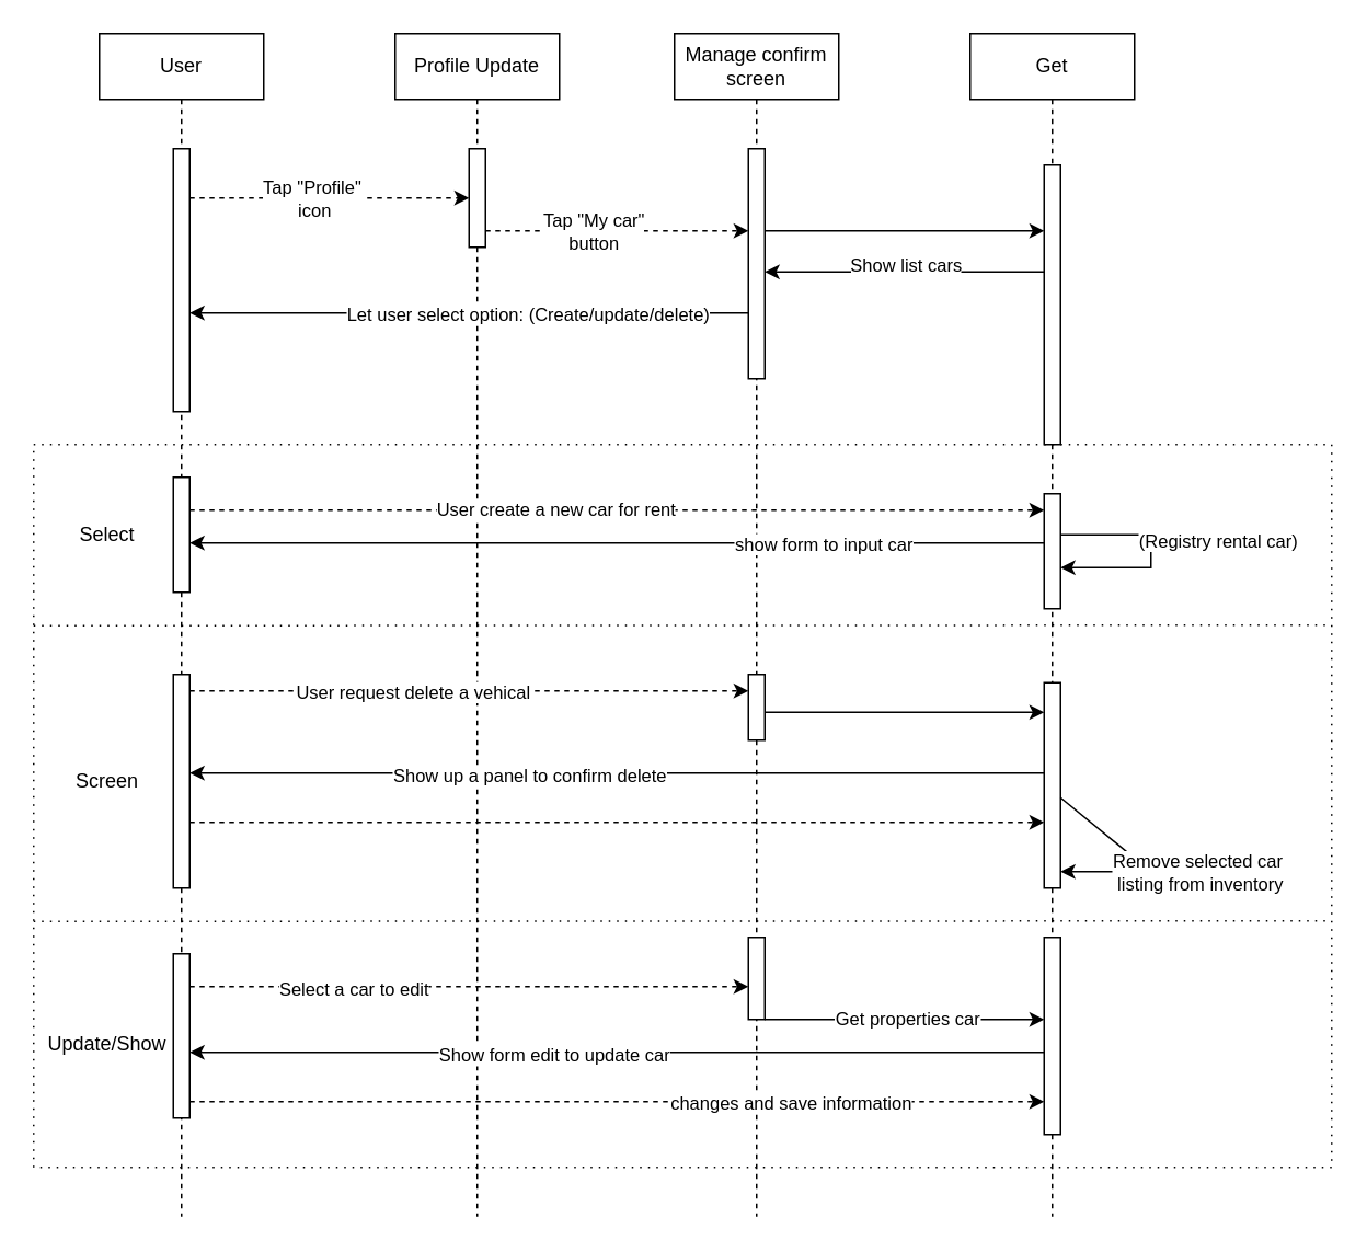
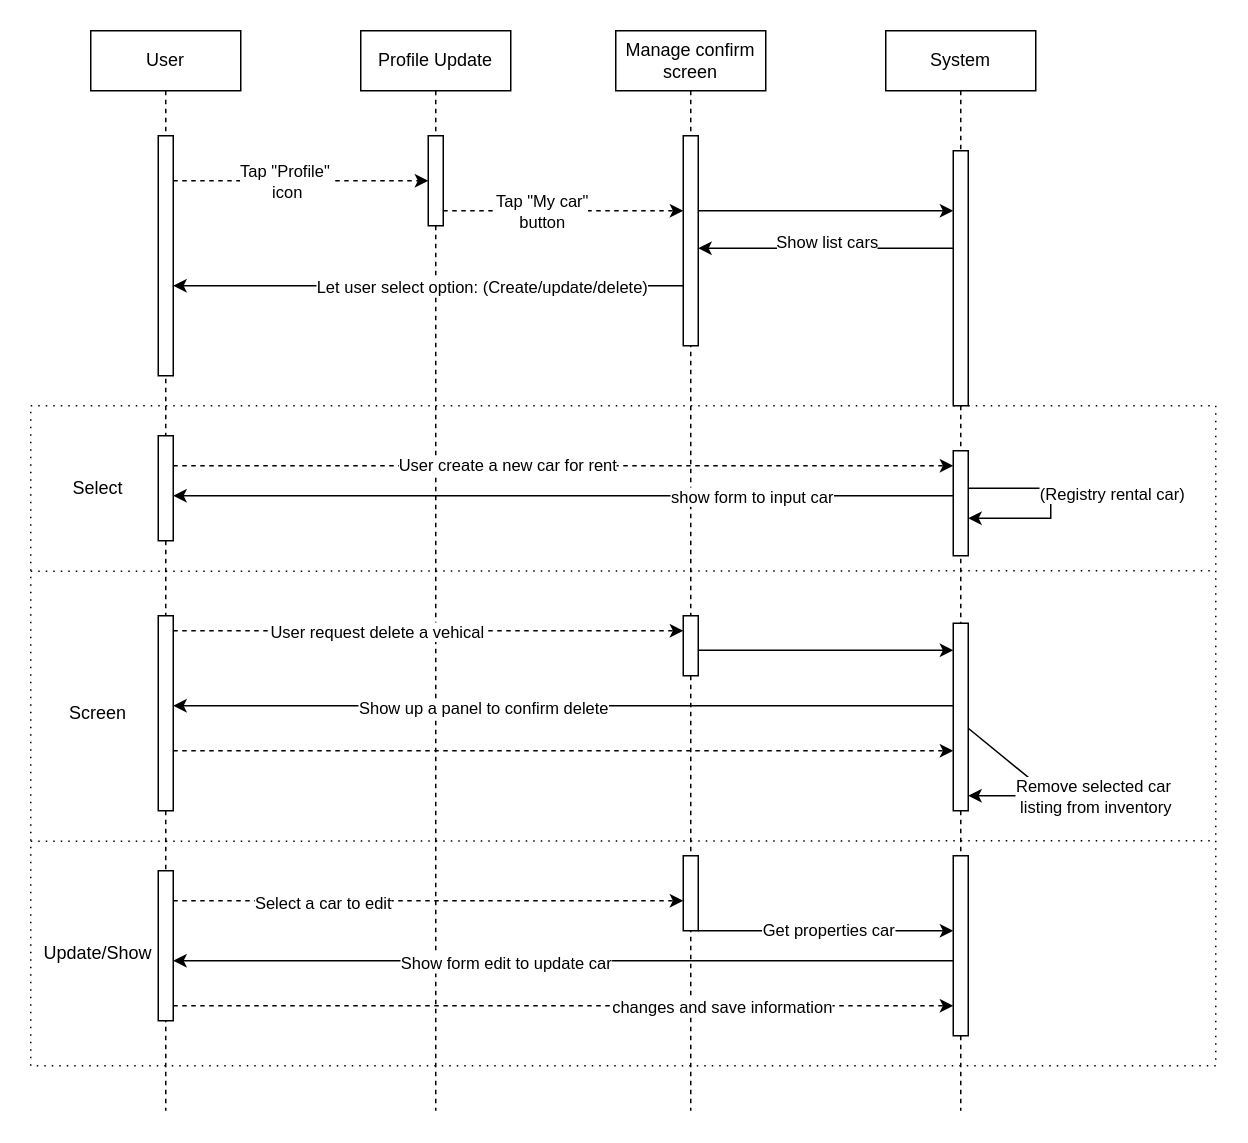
- <mxCell id="8" value="Get" style="shape=umlLifeline;perimeter=lifelinePerimeter;whiteSpace=wrap;html=1;container=0;dropTarget=0;collapsible=0;recursiveResize=0;outlineConnect=0;portConstraint=eastwest;newEdgeStyle={&quot;edgeStyle&quot;:&quot;elbowEdgeStyle&quot;,&quot;elbow&quot;:&quot;vertical&quot;,&quot;curved&quot;:0,&quot;rounded&quot;:0};" parent="1" vertex="1"><mxGeometry x="590" y="20" width="100" height="720" as="geometry" /></mxCell>
+ <mxCell id="8" value="System" style="shape=umlLifeline;perimeter=lifelinePerimeter;whiteSpace=wrap;html=1;container=0;dropTarget=0;collapsible=0;recursiveResize=0;outlineConnect=0;portConstraint=eastwest;newEdgeStyle={&quot;edgeStyle&quot;:&quot;elbowEdgeStyle&quot;,&quot;elbow&quot;:&quot;vertical&quot;,&quot;curved&quot;:0,&quot;rounded&quot;:0};" parent="1" vertex="1"><mxGeometry x="590" y="20" width="100" height="720" as="geometry" /></mxCell>
